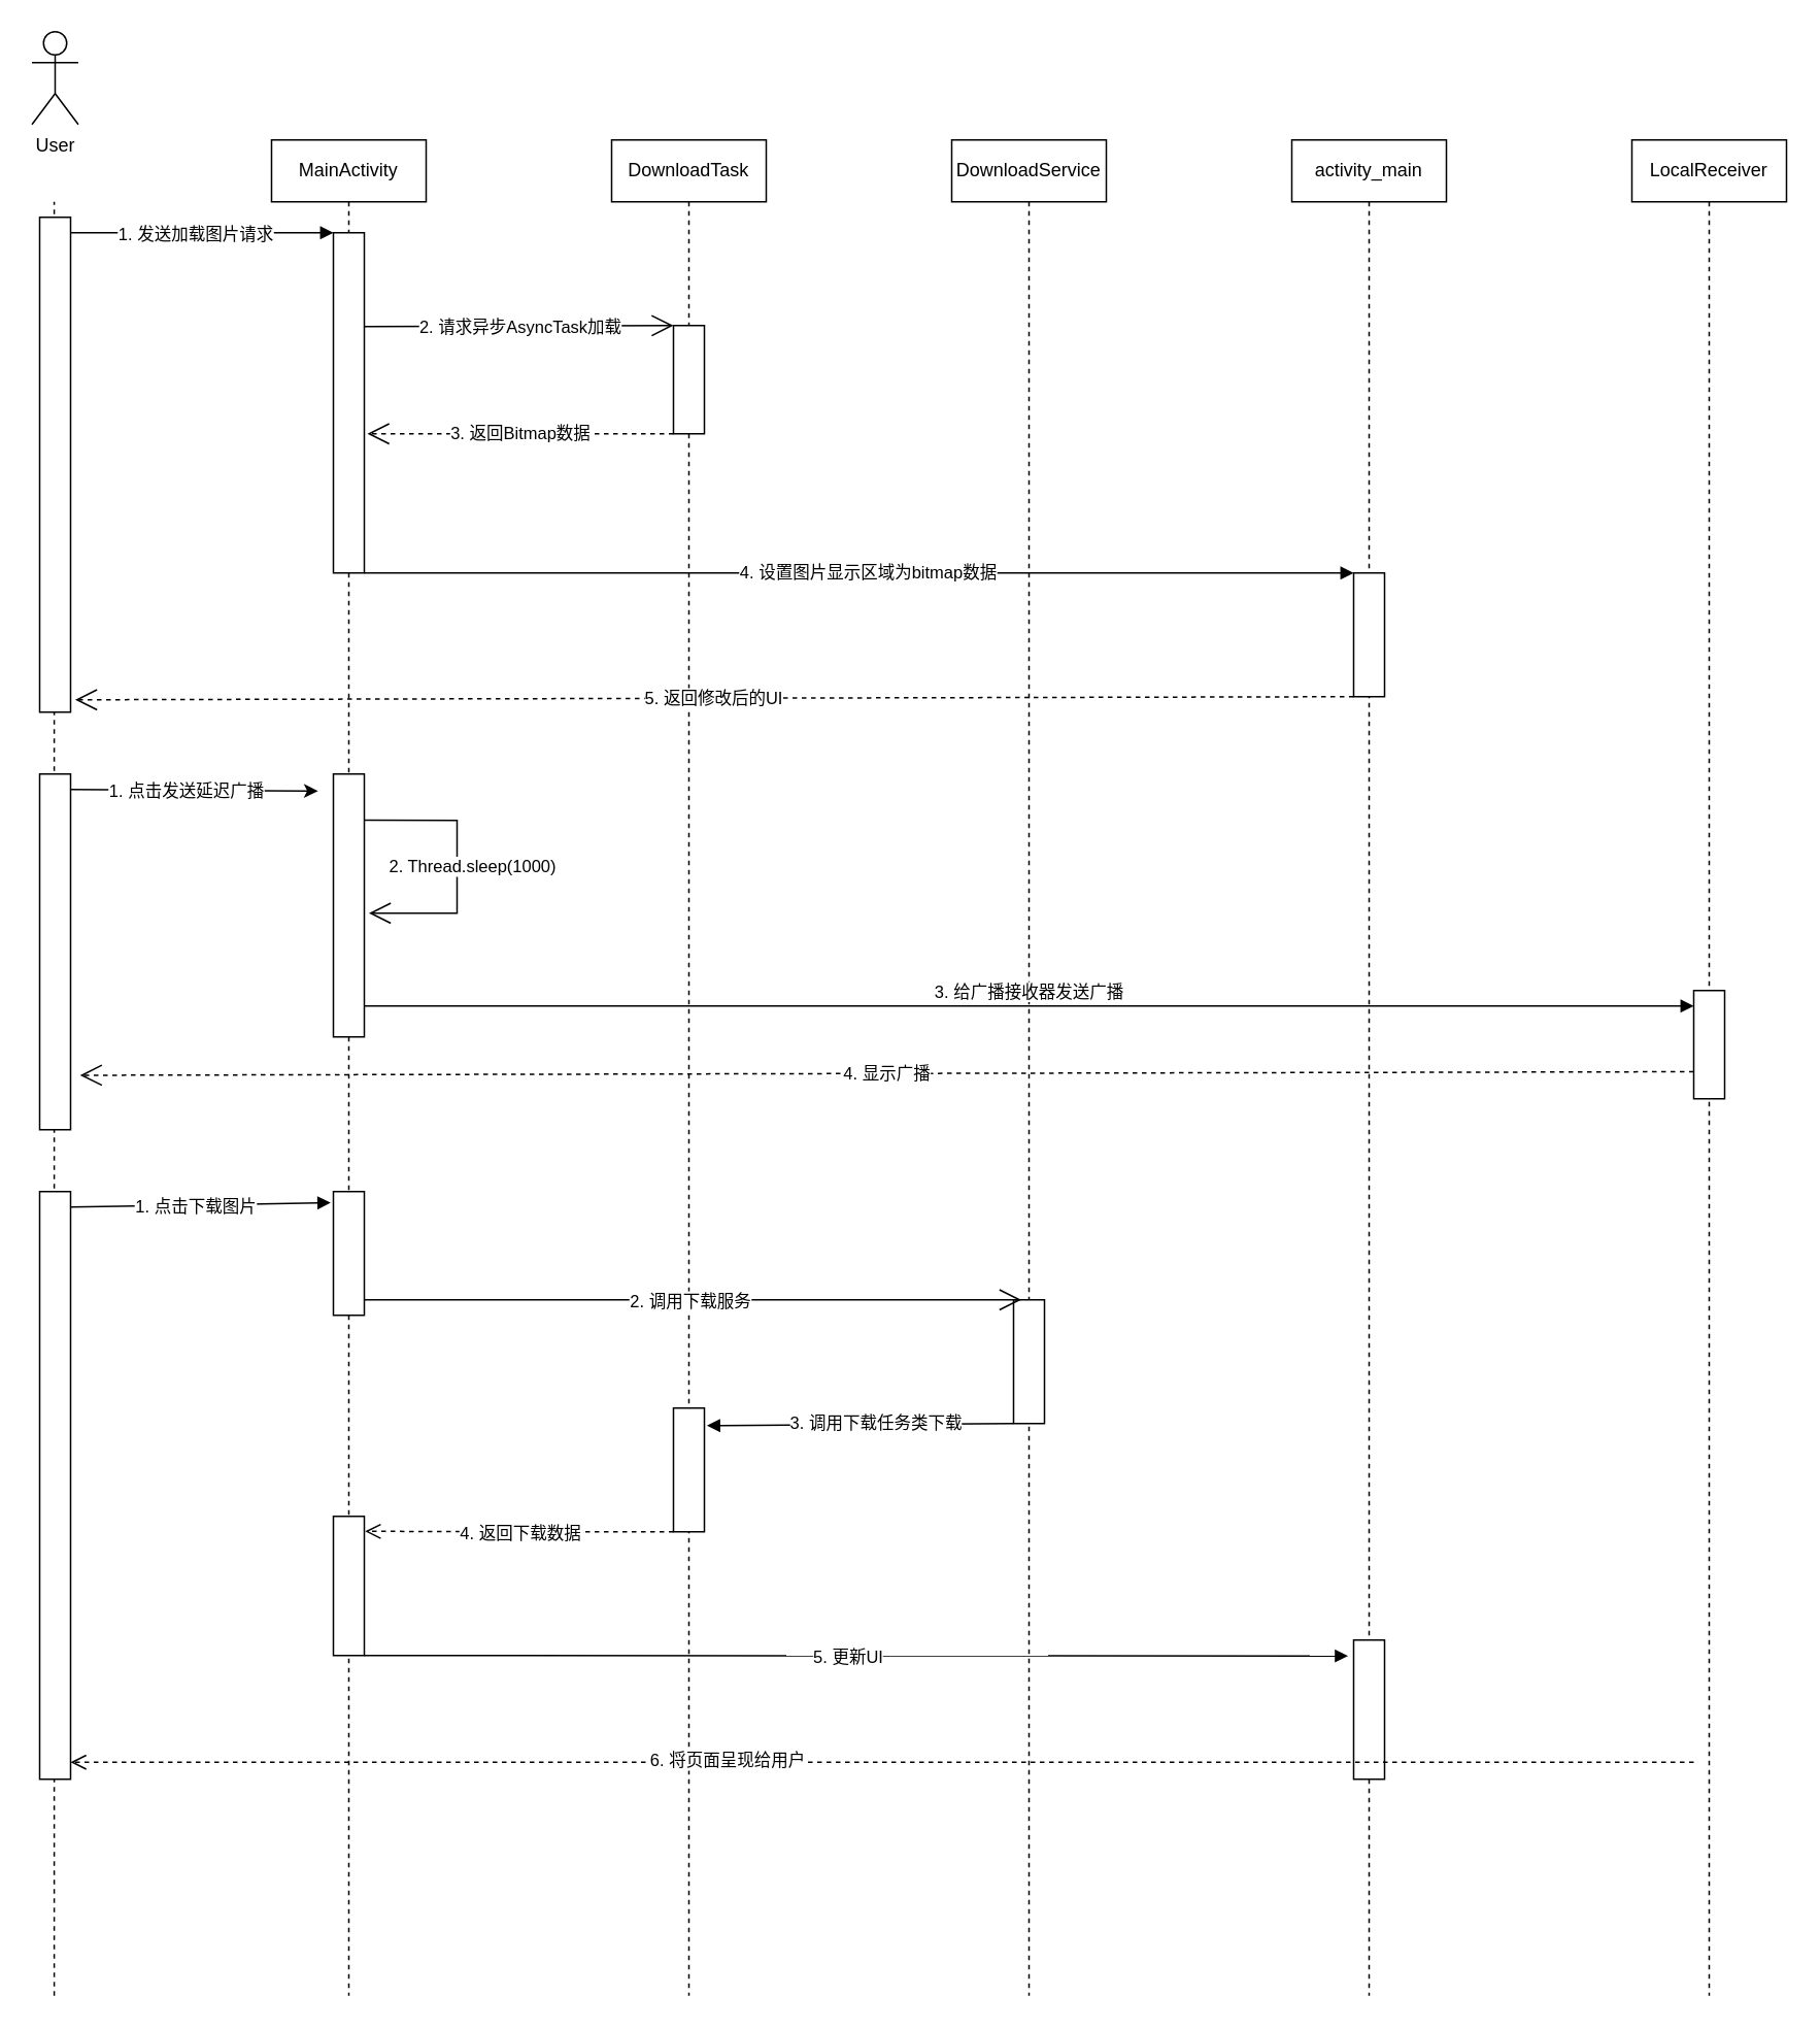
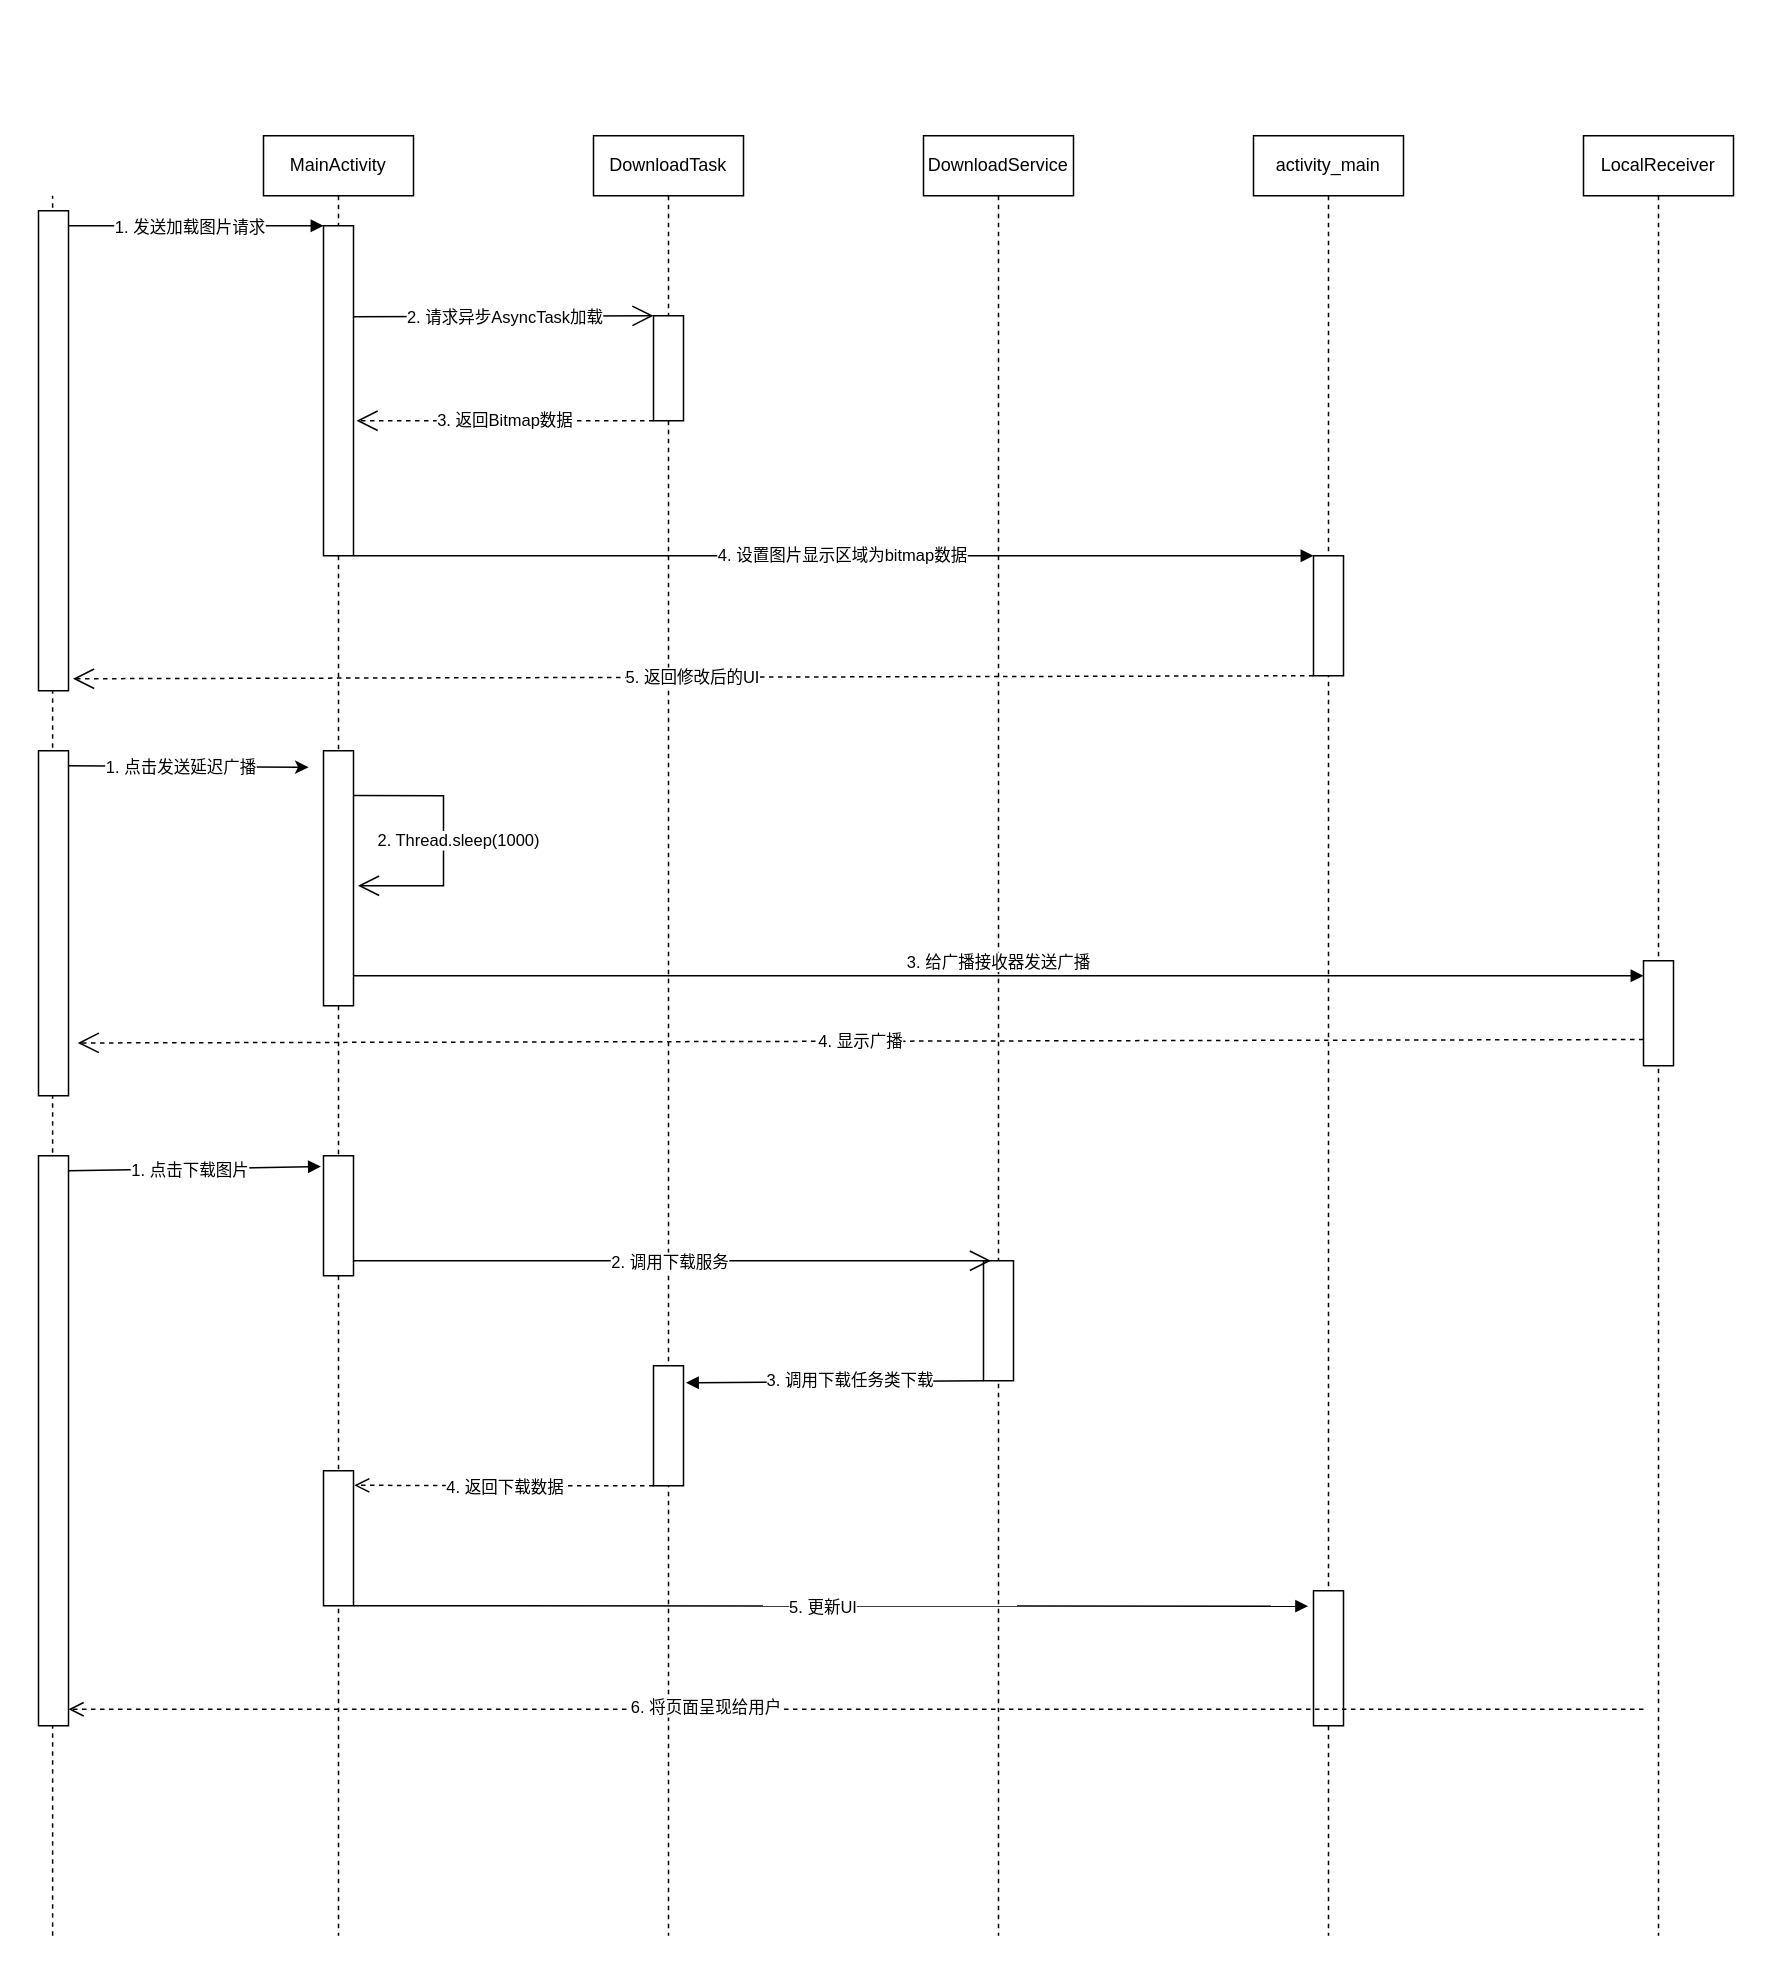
- <mxCell id="5" value="User" style="shape=umlActor;verticalLabelPosition=bottom;verticalAlign=top;html=1;" vertex="1" parent="1"><mxGeometry x="20" y="20" width="30" height="60" as="geometry" /></mxCell>
